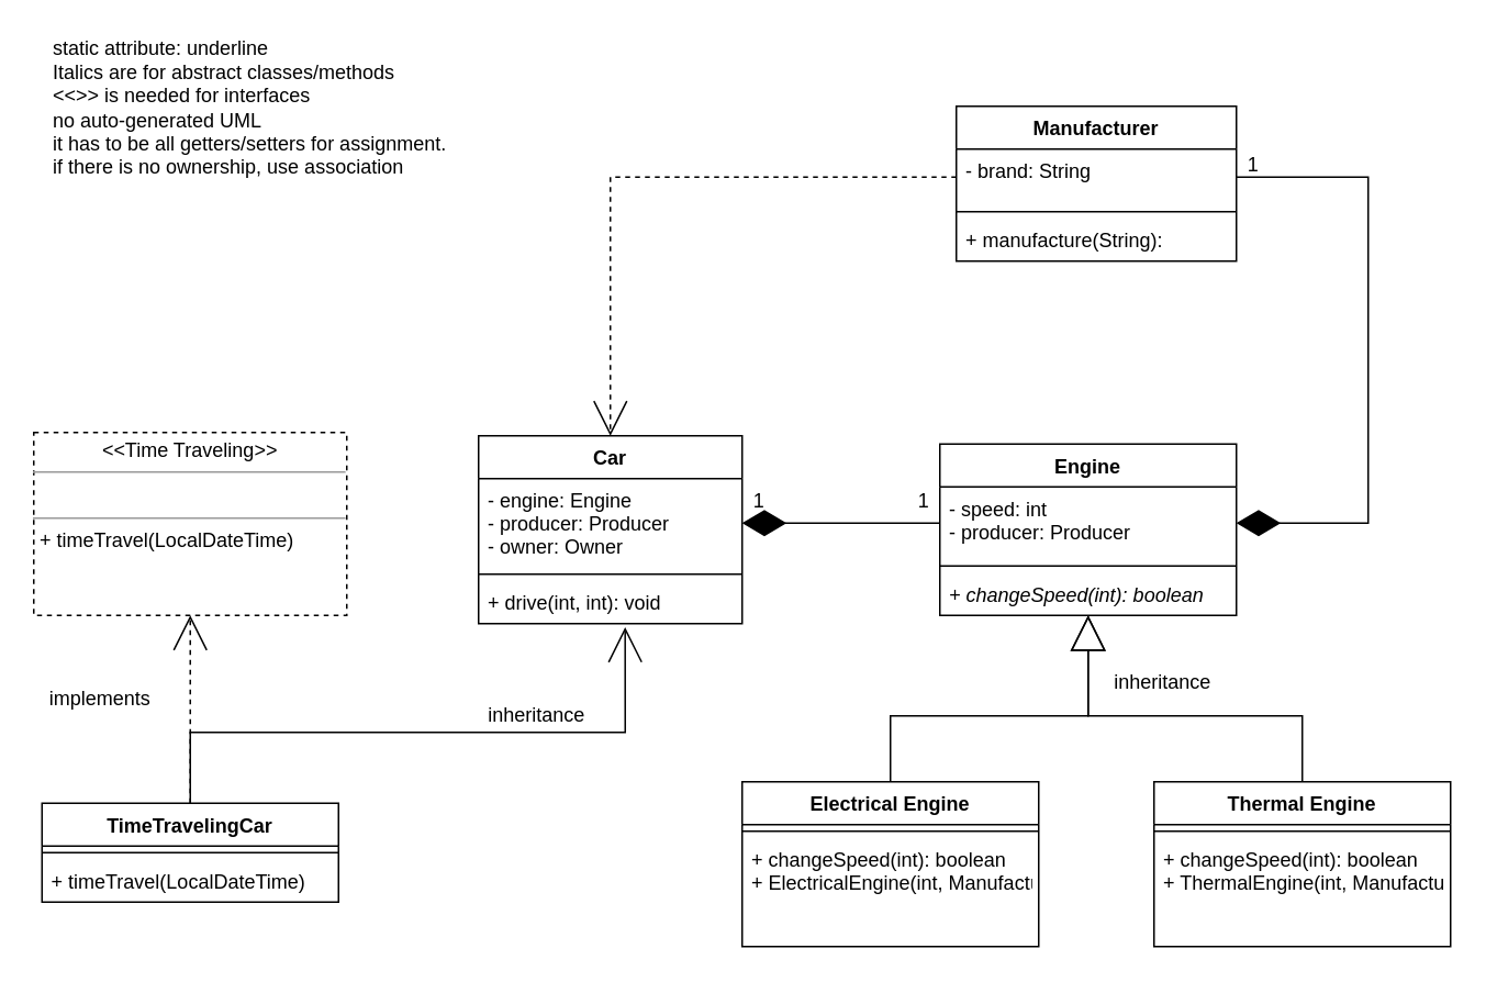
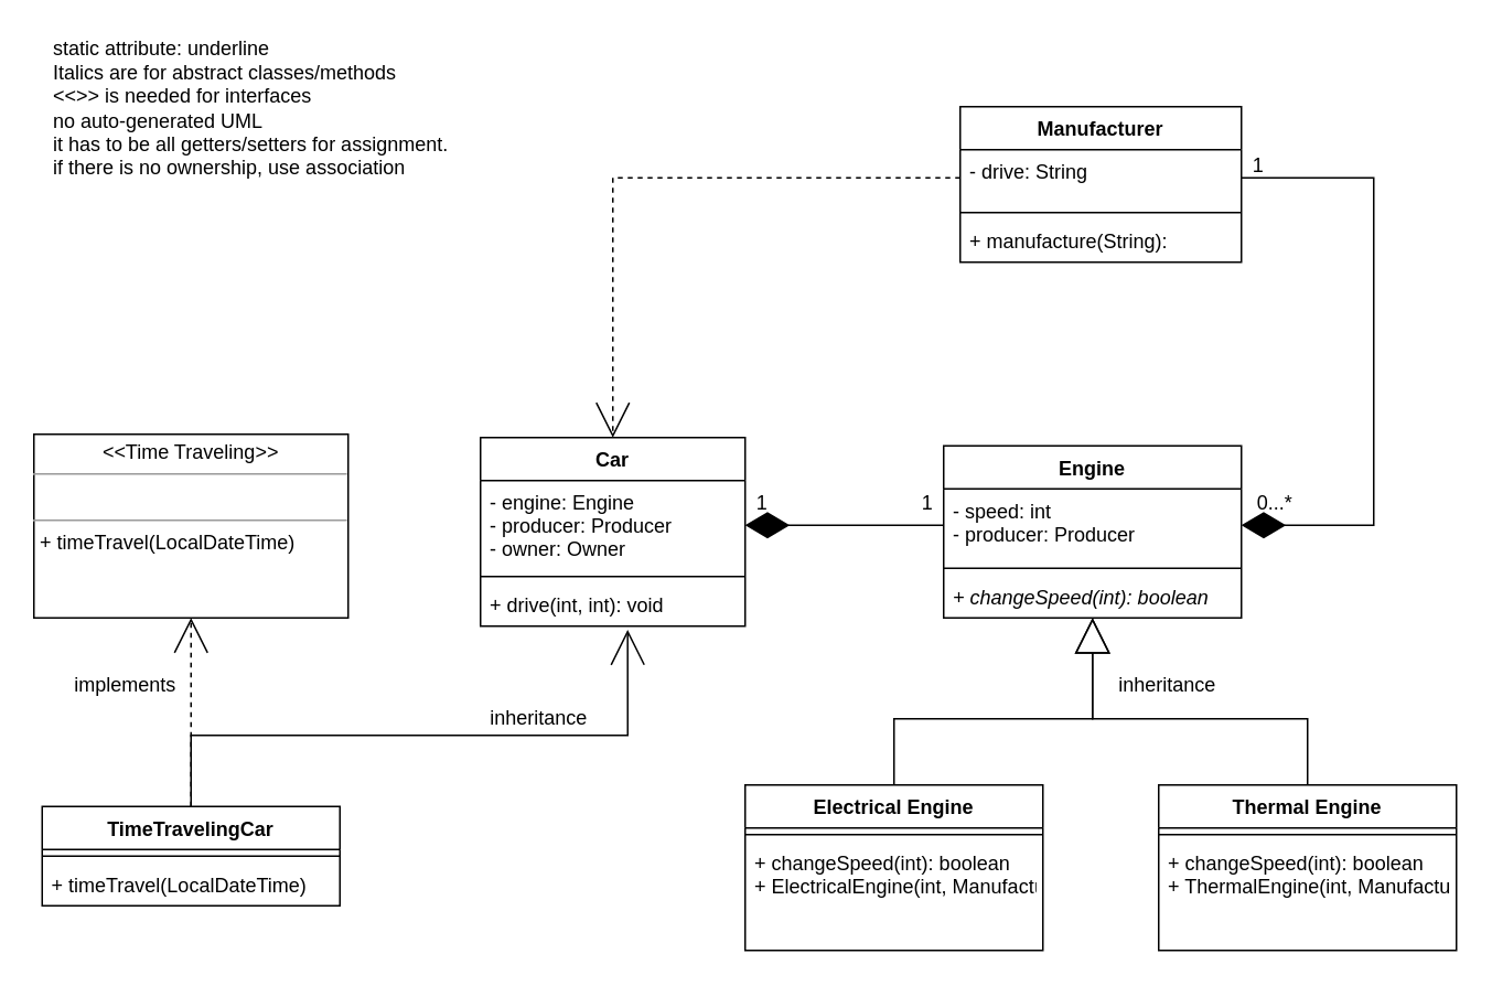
- <mxCell id="12" value="- brand: String" style="text;strokeColor=none;fillColor=none;align=left;verticalAlign=top;spacingLeft=4;spacingRight=4;overflow=hidden;rotatable=0;points=[[0,0.5],[1,0.5]];portConstraint=eastwest;" parent="11" vertex="1"><mxGeometry y="26" width="170" height="34" as="geometry" /></mxCell>
+ <mxCell id="12" value="- drive: String" style="text;strokeColor=none;fillColor=none;align=left;verticalAlign=top;spacingLeft=4;spacingRight=4;overflow=hidden;rotatable=0;points=[[0,0.5],[1,0.5]];portConstraint=eastwest;" parent="11" vertex="1"><mxGeometry y="26" width="170" height="34" as="geometry" /></mxCell>
+ <mxCell id="29" value="0...*" style="text;html=1;align=center;verticalAlign=middle;resizable=0;points=[];autosize=1;strokeColor=none;fillColor=none;" parent="1" vertex="1"><mxGeometry x="750" y="294" width="40" height="20" as="geometry" /></mxCell>
- <mxCell id="6" value="&lt;p style=&quot;margin:0px;margin-top:4px;text-align:center;&quot;&gt;&lt;i&gt;&amp;lt;&amp;lt;&lt;/i&gt;Time Traveling&lt;i&gt;&amp;gt;&amp;gt;&lt;/i&gt;&lt;br&gt;&lt;/p&gt;&lt;hr size=&quot;1&quot;&gt;&lt;br&gt;&lt;hr size=&quot;1&quot;&gt;&lt;p style=&quot;margin:0px;margin-left:4px;&quot;&gt;+ timeTravel(LocalDateTime)&lt;br&gt;&lt;/p&gt;" style="verticalAlign=top;align=left;overflow=fill;fontSize=12;fontFamily=Helvetica;html=1;dashed=1;" parent="1" vertex="1"><mxGeometry x="20" y="262" width="190" height="111" as="geometry" /></mxCell>
+ <mxCell id="6" value="&lt;p style=&quot;margin:0px;margin-top:4px;text-align:center;&quot;&gt;&lt;i&gt;&amp;lt;&amp;lt;&lt;/i&gt;Time Traveling&lt;i&gt;&amp;gt;&amp;gt;&lt;/i&gt;&lt;br&gt;&lt;/p&gt;&lt;hr size=&quot;1&quot;&gt;&lt;br&gt;&lt;hr size=&quot;1&quot;&gt;&lt;p style=&quot;margin:0px;margin-left:4px;&quot;&gt;+ timeTravel(LocalDateTime)&lt;br&gt;&lt;/p&gt;" style="verticalAlign=top;align=left;overflow=fill;fontSize=12;fontFamily=Helvetica;html=1;" parent="1" vertex="1"><mxGeometry x="20" y="262" width="190" height="111" as="geometry" /></mxCell>
- <mxCell id="37" value="implements" style="text;html=1;align=center;verticalAlign=middle;resizable=0;points=[];autosize=1;strokeColor=none;fillColor=none;" parent="1" vertex="1"><mxGeometry x="20" y="414" width="80" height="20" as="geometry" /></mxCell>
+ <mxCell id="37" value="implements" style="text;html=1;align=center;verticalAlign=middle;resizable=0;points=[];autosize=1;strokeColor=none;fillColor=none;" parent="1" vertex="1"><mxGeometry x="35" y="404" width="80" height="20" as="geometry" /></mxCell>
